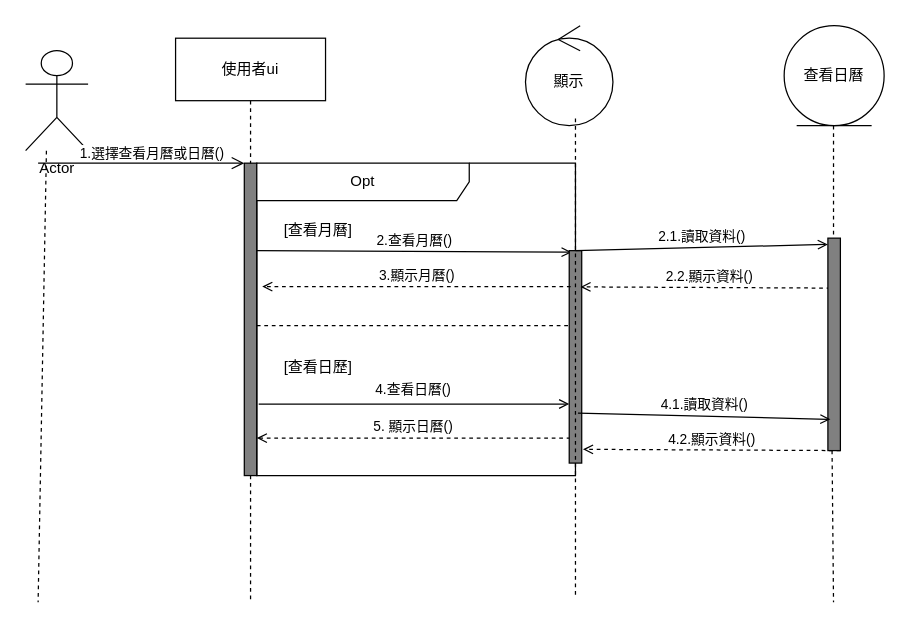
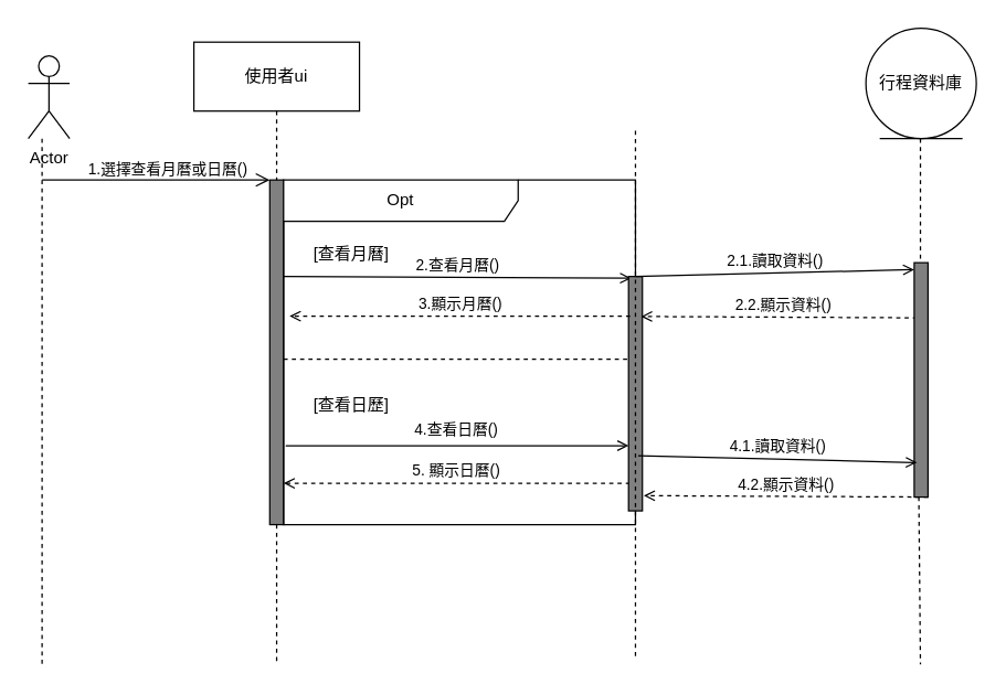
- <mxCell id="2" value="顯示" style="ellipse;shape=umlControl;whiteSpace=wrap;html=1;" vertex="1" parent="1"><mxGeometry x="420" y="20" width="70" height="80" as="geometry" /></mxCell>
- <mxCell id="3" value="查看日曆" style="ellipse;shape=umlEntity;whiteSpace=wrap;html=1;" vertex="1" parent="1"><mxGeometry x="627" y="20" width="80" height="80" as="geometry" /></mxCell>
+ <mxCell id="3" value="行程資料庫" style="ellipse;shape=umlEntity;whiteSpace=wrap;html=1;" vertex="1" parent="1"><mxGeometry x="627" y="20" width="80" height="80" as="geometry" /></mxCell>
- <mxCell id="4" value="Actor" style="shape=umlActor;verticalLabelPosition=bottom;verticalAlign=top;html=1;" vertex="1" parent="1"><mxGeometry x="20" y="40" width="50" height="80" as="geometry" /></mxCell>
+ <mxCell id="4" value="Actor" style="shape=umlActor;verticalLabelPosition=bottom;verticalAlign=top;html=1;" vertex="1" parent="1"><mxGeometry x="20" y="40" width="30" height="60" as="geometry" /></mxCell>
